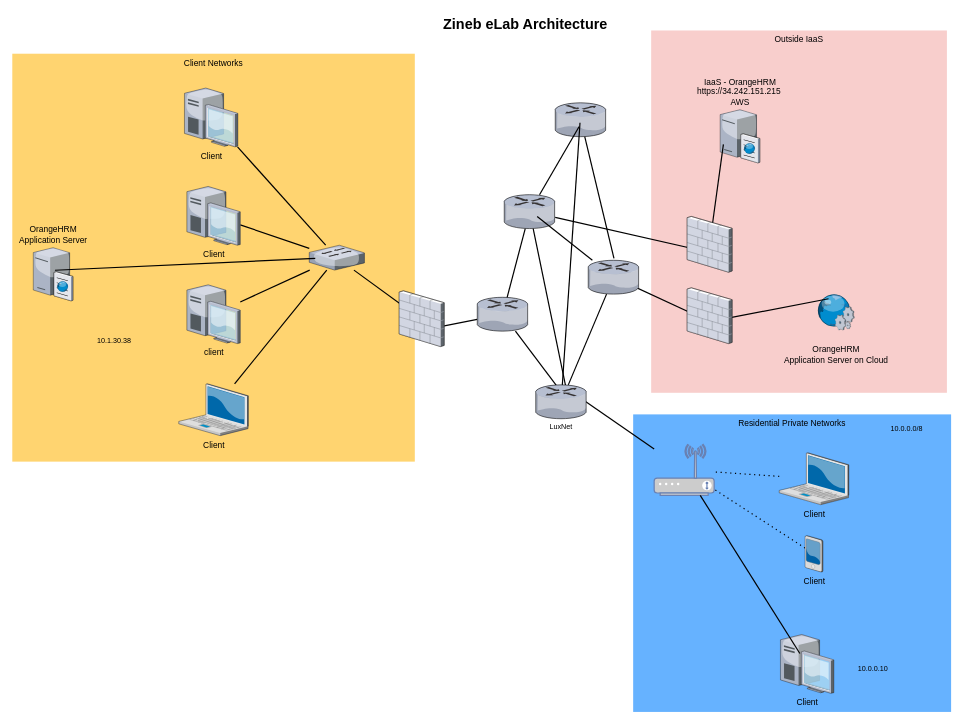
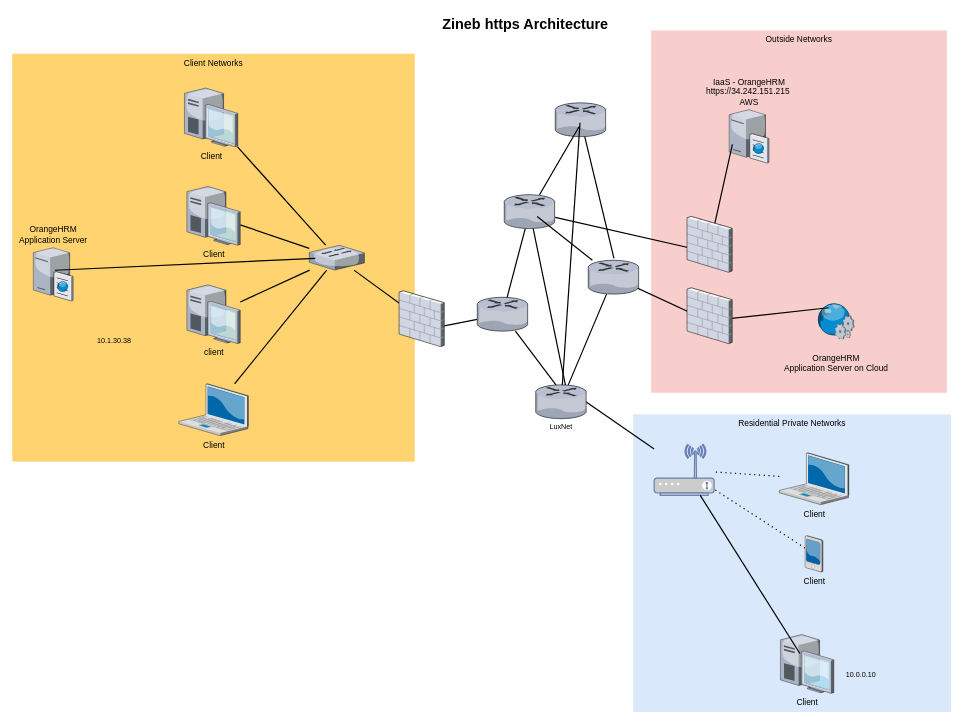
- <mxCell id="19" value="Zineb eLab Architecture" style="text;strokeColor=none;fillColor=none;html=1;fontSize=24;fontStyle=1;verticalAlign=middle;align=center;" parent="1" vertex="1"><mxGeometry x="444" y="20" width="861" height="40" as="geometry" /></mxCell>
+ <mxCell id="19" value="Zineb https Architecture" style="text;strokeColor=none;fillColor=none;html=1;fontSize=24;fontStyle=1;verticalAlign=middle;align=center;" parent="1" vertex="1"><mxGeometry x="444" y="20" width="861" height="40" as="geometry" /></mxCell>
- <mxCell id="2" value="Outside IaaS" style="whiteSpace=wrap;html=1;fillColor=#f8cecc;fontSize=14;strokeColor=none;verticalAlign=top;" parent="1" vertex="1"><mxGeometry x="1085" y="50" width="493" height="604" as="geometry" /></mxCell>
+ <mxCell id="2" value="Outside Networks" style="whiteSpace=wrap;html=1;fillColor=#f8cecc;fontSize=14;strokeColor=none;verticalAlign=top;" parent="1" vertex="1"><mxGeometry x="1085" y="50" width="493" height="604" as="geometry" /></mxCell>
- <mxCell id="20" value="IaaS - OrangeHRM&lt;br&gt;https://34.242.151.215&amp;nbsp;&lt;br&gt;AWS" style="verticalLabelPosition=top;aspect=fixed;html=1;verticalAlign=bottom;strokeColor=none;shape=mxgraph.citrix.cache_server;fillColor=#66B2FF;gradientColor=#0066CC;fontSize=14;labelPosition=center;align=center;" parent="1" vertex="1"><mxGeometry x="1200" y="180" width="66" height="90.63" as="geometry" /></mxCell>
+ <mxCell id="20" value="IaaS - OrangeHRM&lt;br&gt;https://34.242.151.215&amp;nbsp;&lt;br&gt;AWS" style="verticalLabelPosition=top;aspect=fixed;html=1;verticalAlign=bottom;strokeColor=none;shape=mxgraph.citrix.cache_server;fillColor=#66B2FF;gradientColor=#0066CC;fontSize=14;labelPosition=center;align=center;" parent="1" vertex="1"><mxGeometry x="1215" y="180" width="66" height="90.63" as="geometry" /></mxCell>
- <mxCell id="18" value="&lt;br&gt;OrangeHRM&lt;br&gt;Application Server on Cloud" style="verticalLabelPosition=bottom;aspect=fixed;html=1;verticalAlign=top;strokeColor=none;shape=mxgraph.citrix.web_service;fillColor=#66B2FF;gradientColor=#0066CC;fontSize=14;" parent="1" vertex="1"><mxGeometry x="1361" y="489.5" width="63" height="60" as="geometry" /></mxCell>
+ <mxCell id="18" value="&lt;br&gt;OrangeHRM&lt;br&gt;Application Server on Cloud" style="verticalLabelPosition=bottom;aspect=fixed;html=1;verticalAlign=top;strokeColor=none;shape=mxgraph.citrix.web_service;fillColor=#66B2FF;gradientColor=#0066CC;fontSize=14;" parent="1" vertex="1"><mxGeometry x="1361" y="504.5" width="63" height="60" as="geometry" /></mxCell>
- <mxCell id="51" value="10.0.0.0/8" style="text;html=1;align=center;verticalAlign=middle;whiteSpace=wrap;rounded=0;" parent="1" vertex="1"><mxGeometry x="1481.25" y="700" width="60" height="30" as="geometry" /></mxCell>
- <mxCell id="4" value="Residential Private Networks" style="whiteSpace=wrap;html=1;fillColor=#66b2ff;fontSize=14;strokeColor=none;verticalAlign=top;" parent="1" vertex="1"><mxGeometry x="1055" y="690" width="530" height="496" as="geometry" /></mxCell>
+ <mxCell id="4" value="Residential Private Networks" style="whiteSpace=wrap;html=1;fillColor=#dae8fc;fontSize=14;strokeColor=none;verticalAlign=top;" parent="1" vertex="1"><mxGeometry x="1055" y="690" width="530" height="496" as="geometry" /></mxCell>
- <mxCell id="52" value="10.0.0.10" style="text;html=1;align=center;verticalAlign=middle;whiteSpace=wrap;rounded=0;" parent="1" vertex="1"><mxGeometry x="1425" y="1100" width="60" height="30" as="geometry" /></mxCell>
+ <mxCell id="52" value="10.0.0.10" style="text;html=1;align=center;verticalAlign=middle;whiteSpace=wrap;rounded=0;" parent="1" vertex="1"><mxGeometry x="1405" y="1110" width="60" height="30" as="geometry" /></mxCell>
